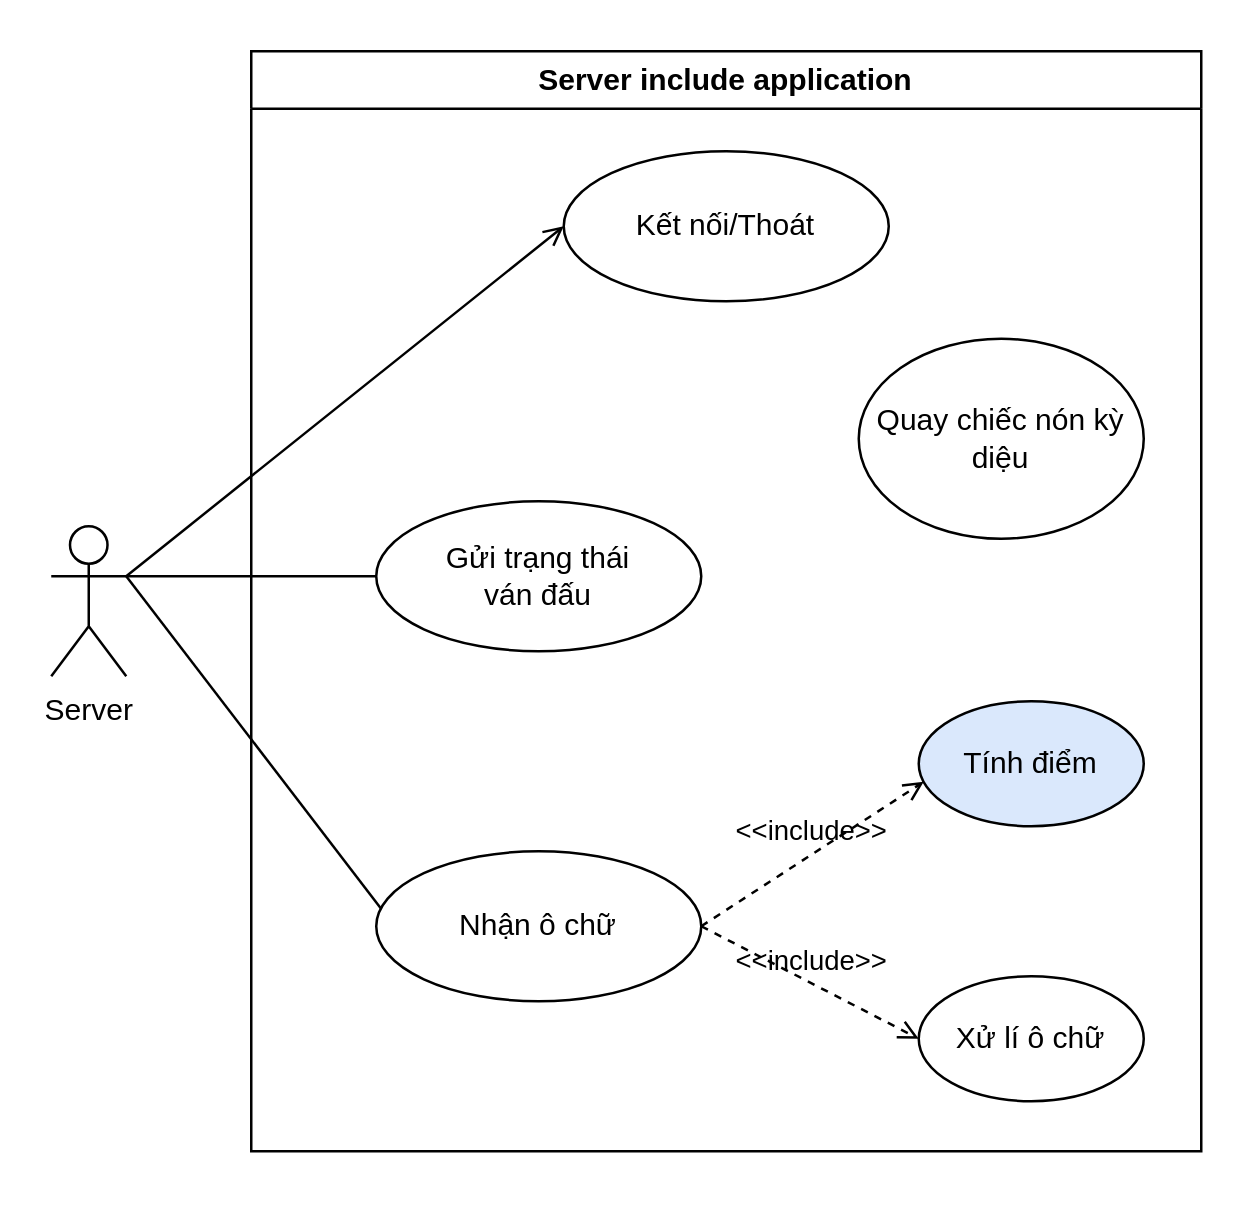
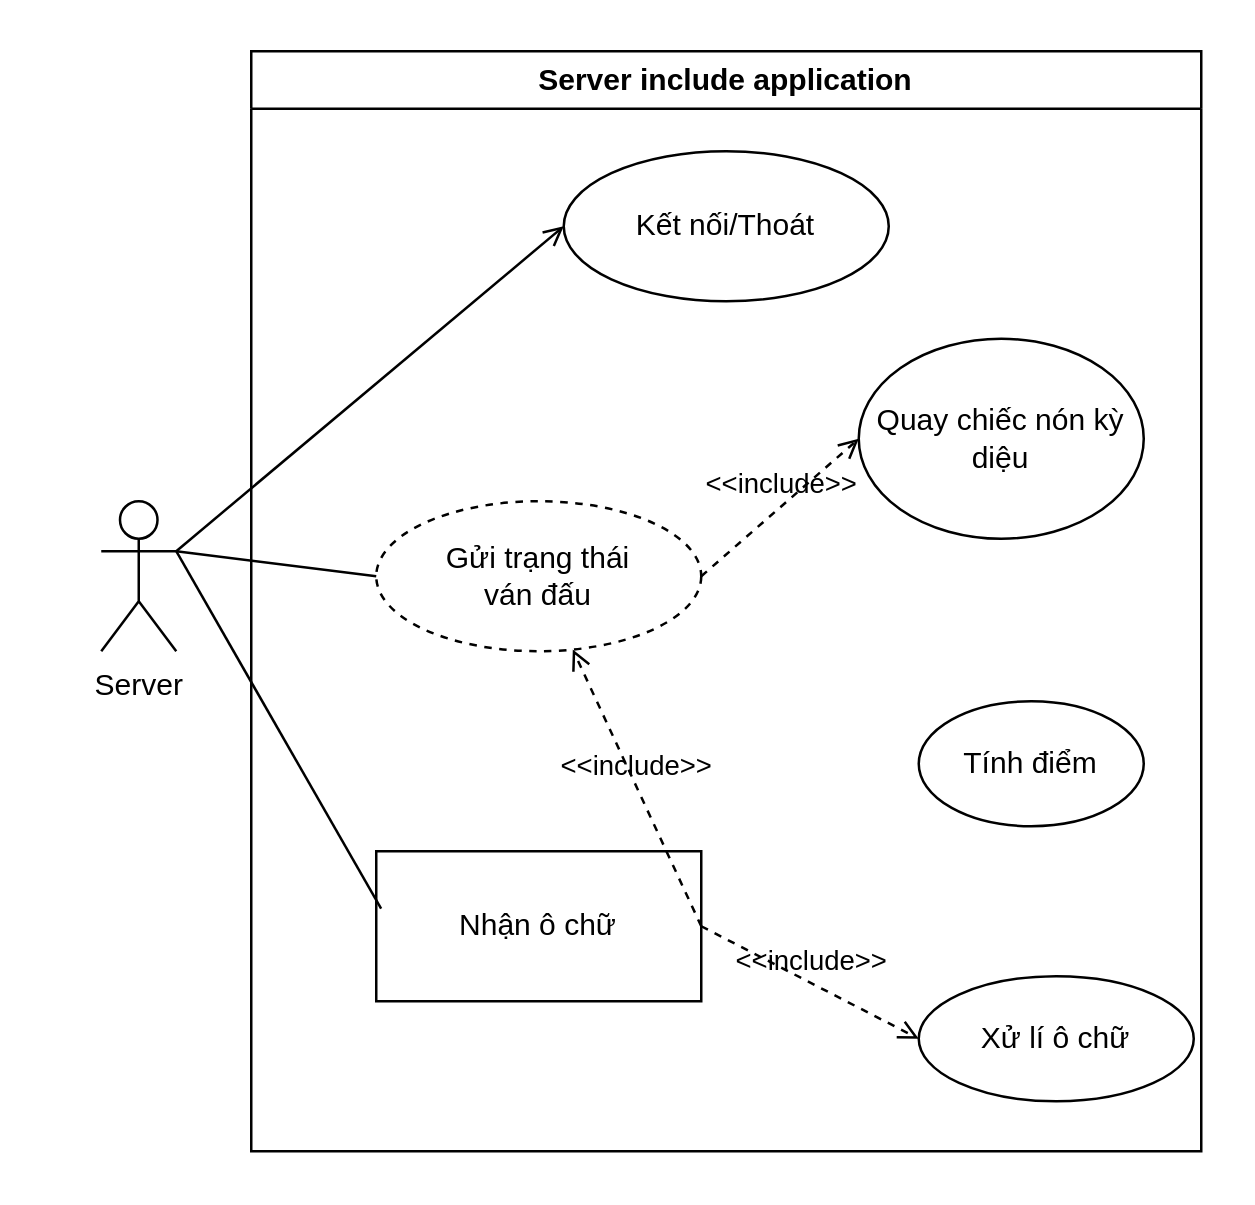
+ <mxCell id="7" value="&amp;lt;&amp;lt;include&amp;gt;&amp;gt;" style="html=1;verticalAlign=bottom;labelBackgroundColor=none;endArrow=open;endFill=0;dashed=1;rounded=0;entryX=0;entryY=0.5;entryDx=0;entryDy=0;exitX=1;exitY=0.5;exitDx=0;exitDy=0;" edge="1" parent="2" source="4" target="6"><mxGeometry width="160" relative="1" as="geometry"><mxPoint x="-40" y="210" as="sourcePoint" /><mxPoint x="120" y="210" as="targetPoint" /></mxGeometry></mxCell>
- <mxCell id="4" value="Gửi trạng thái &lt;br&gt;ván đấu" style="ellipse;whiteSpace=wrap;html=1;" parent="2" vertex="1"><mxGeometry x="50" y="180" width="130" height="60" as="geometry" /></mxCell>
+ <mxCell id="4" value="Gửi trạng thái &lt;br&gt;ván đấu" style="ellipse;whiteSpace=wrap;html=1;dashed=1;" parent="2" vertex="1"><mxGeometry x="50" y="180" width="130" height="60" as="geometry" /></mxCell>
- <mxCell id="12" value="Server&lt;br&gt;" style="shape=umlActor;verticalLabelPosition=bottom;verticalAlign=top;html=1;outlineConnect=0;" parent="1" vertex="1"><mxGeometry x="20" y="210" width="30" height="60" as="geometry" /></mxCell>
+ <mxCell id="12" value="Server&lt;br&gt;" style="shape=umlActor;verticalLabelPosition=bottom;verticalAlign=top;html=1;outlineConnect=0;" parent="1" vertex="1"><mxGeometry x="40" y="200" width="30" height="60" as="geometry" /></mxCell>
- <mxCell id="8" value="Tính điểm" style="ellipse;whiteSpace=wrap;html=1;fillColor=#dae8fc;" parent="2" vertex="1"><mxGeometry x="267" y="260" width="90" height="50" as="geometry" /></mxCell>
+ <mxCell id="8" value="Tính điểm" style="ellipse;whiteSpace=wrap;html=1;" parent="2" vertex="1"><mxGeometry x="267" y="260" width="90" height="50" as="geometry" /></mxCell>
- <mxCell id="9" value="&amp;lt;&amp;lt;include&amp;gt;&amp;gt;" style="html=1;verticalAlign=bottom;labelBackgroundColor=none;endArrow=open;endFill=0;dashed=1;rounded=0;entryX=0.022;entryY=0.644;entryDx=0;entryDy=0;exitX=1;exitY=0.5;exitDx=0;exitDy=0;entryPerimeter=0;" edge="1" parent="2" source="5" target="8"><mxGeometry width="160" relative="1" as="geometry"><mxPoint x="-40" y="190" as="sourcePoint" /><mxPoint x="120" y="190" as="targetPoint" /></mxGeometry></mxCell>
+ <mxCell id="9" value="&amp;lt;&amp;lt;include&amp;gt;&amp;gt;" style="html=1;verticalAlign=bottom;labelBackgroundColor=none;endArrow=open;endFill=0;dashed=1;rounded=0;exitX=1;exitY=0.5;exitDx=0;exitDy=0;" edge="1" parent="2" source="5" target="4"><mxGeometry width="160" relative="1" as="geometry"><mxPoint x="-40" y="190" as="sourcePoint" /><mxPoint x="120" y="190" as="targetPoint" /></mxGeometry></mxCell>
- <mxCell id="5" value="Nhận ô chữ" style="ellipse;whiteSpace=wrap;html=1;" vertex="1" parent="2"><mxGeometry x="50" y="320" width="130" height="60" as="geometry" /></mxCell>
+ <mxCell id="5" value="Nhận ô chữ" style="whiteSpace=wrap;html=1;rounded=0;" vertex="1" parent="2"><mxGeometry x="50" y="320" width="130" height="60" as="geometry" /></mxCell>
- <mxCell id="10" value="Xử lí ô chữ" style="ellipse;whiteSpace=wrap;html=1;" parent="2" vertex="1"><mxGeometry x="267" y="370" width="90" height="50" as="geometry" /></mxCell>
+ <mxCell id="10" value="Xử lí ô chữ" style="ellipse;whiteSpace=wrap;html=1;" parent="2" vertex="1"><mxGeometry x="267" y="370" width="110" height="50" as="geometry" /></mxCell>
